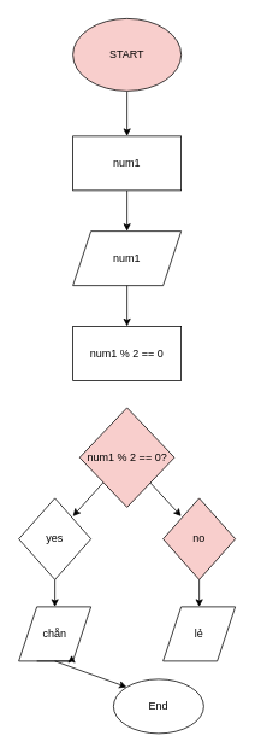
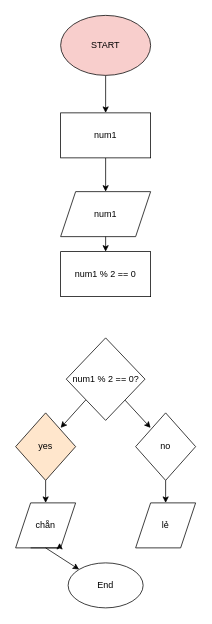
- <mxCell id="4" value="num1 % 2 == 0" style="rounded=0;whiteSpace=wrap;html=1;" parent="1" vertex="1"><mxGeometry x="80" y="360" width="120" height="60" as="geometry" /></mxCell>
+ <mxCell id="4" value="num1 % 2 == 0" style="rounded=0;whiteSpace=wrap;html=1;" parent="1" vertex="1"><mxGeometry x="80" y="335" width="120" height="60" as="geometry" /></mxCell>
- <mxCell id="19" value="num1 % 2 == 0?" style="rhombus;whiteSpace=wrap;html=1;fillColor=#f8cecc;" parent="1" vertex="1"><mxGeometry x="87.5" y="450" width="105" height="110" as="geometry" /></mxCell>
+ <mxCell id="19" value="num1 % 2 == 0?" style="rhombus;whiteSpace=wrap;html=1;" parent="1" vertex="1"><mxGeometry x="87.5" y="450" width="105" height="110" as="geometry" /></mxCell>
- <mxCell id="10" value="yes" style="rhombus;whiteSpace=wrap;html=1;" parent="1" vertex="1"><mxGeometry x="20" y="550" width="80" height="90" as="geometry" /></mxCell>
+ <mxCell id="10" value="yes" style="rhombus;whiteSpace=wrap;html=1;fillColor=#ffe6cc;" parent="1" vertex="1"><mxGeometry x="20" y="550" width="80" height="90" as="geometry" /></mxCell>
- <mxCell id="11" value="no" style="rhombus;whiteSpace=wrap;html=1;fillColor=#f8cecc;" parent="1" vertex="1"><mxGeometry x="180" y="550" width="80" height="90" as="geometry" /></mxCell>
+ <mxCell id="11" value="no" style="rhombus;whiteSpace=wrap;html=1;" parent="1" vertex="1"><mxGeometry x="180" y="550" width="80" height="90" as="geometry" /></mxCell>
- <mxCell id="17" value="End" style="ellipse;whiteSpace=wrap;html=1;" parent="1" vertex="1"><mxGeometry x="125" y="750" width="100" height="60" as="geometry" /></mxCell>
+ <mxCell id="17" value="End" style="ellipse;whiteSpace=wrap;html=1;" parent="1" vertex="1"><mxGeometry x="90" y="750" width="100" height="60" as="geometry" /></mxCell>
